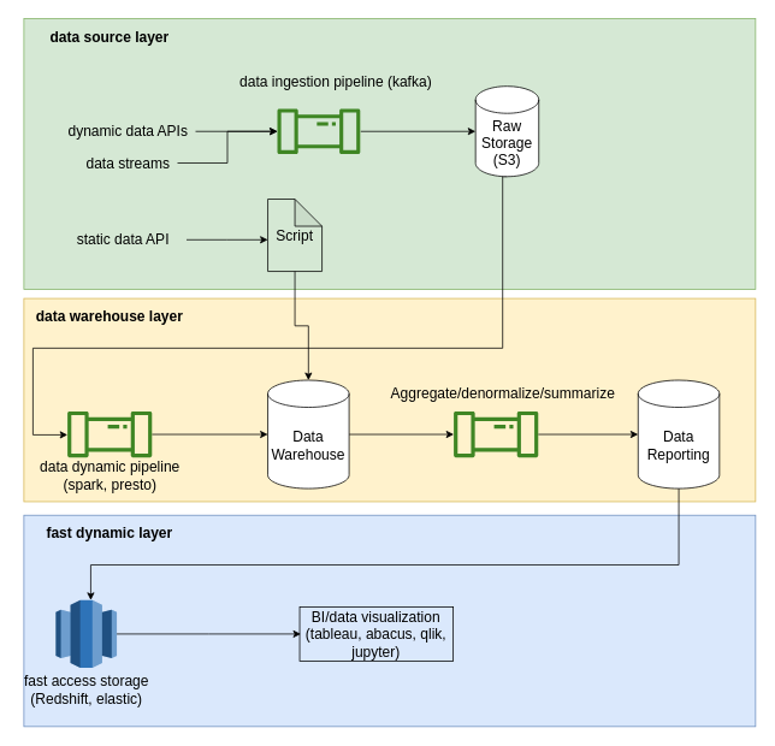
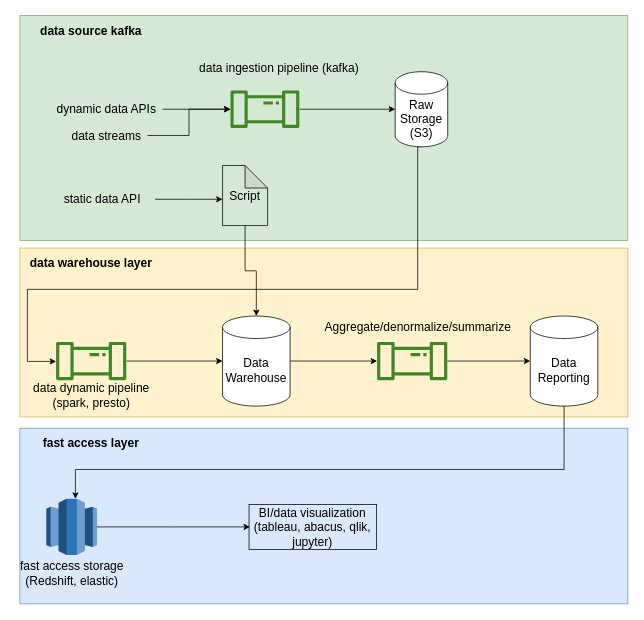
- <mxCell id="7" value="data source layer" style="text;html=1;strokeColor=none;fillColor=none;align=center;verticalAlign=middle;whiteSpace=wrap;rounded=0;fontSize=16;fontStyle=1" vertex="1" parent="1"><mxGeometry x="26" y="20" width="190" height="40" as="geometry" /></mxCell>
+ <mxCell id="7" value="data source kafka" style="text;html=1;strokeColor=none;fillColor=none;align=center;verticalAlign=middle;whiteSpace=wrap;rounded=0;fontSize=16;fontStyle=1" vertex="1" parent="1"><mxGeometry x="26" y="20" width="190" height="40" as="geometry" /></mxCell>
- <mxCell id="34" value="fast dynamic layer" style="text;html=1;strokeColor=none;fillColor=none;align=center;verticalAlign=middle;whiteSpace=wrap;rounded=0;fontSize=16;fontStyle=1" vertex="1" parent="1"><mxGeometry x="26" y="570" width="190" height="40" as="geometry" /></mxCell>
+ <mxCell id="34" value="fast access layer" style="text;html=1;strokeColor=none;fillColor=none;align=center;verticalAlign=middle;whiteSpace=wrap;rounded=0;fontSize=16;fontStyle=1" vertex="1" parent="1"><mxGeometry x="26" y="570" width="190" height="40" as="geometry" /></mxCell>
